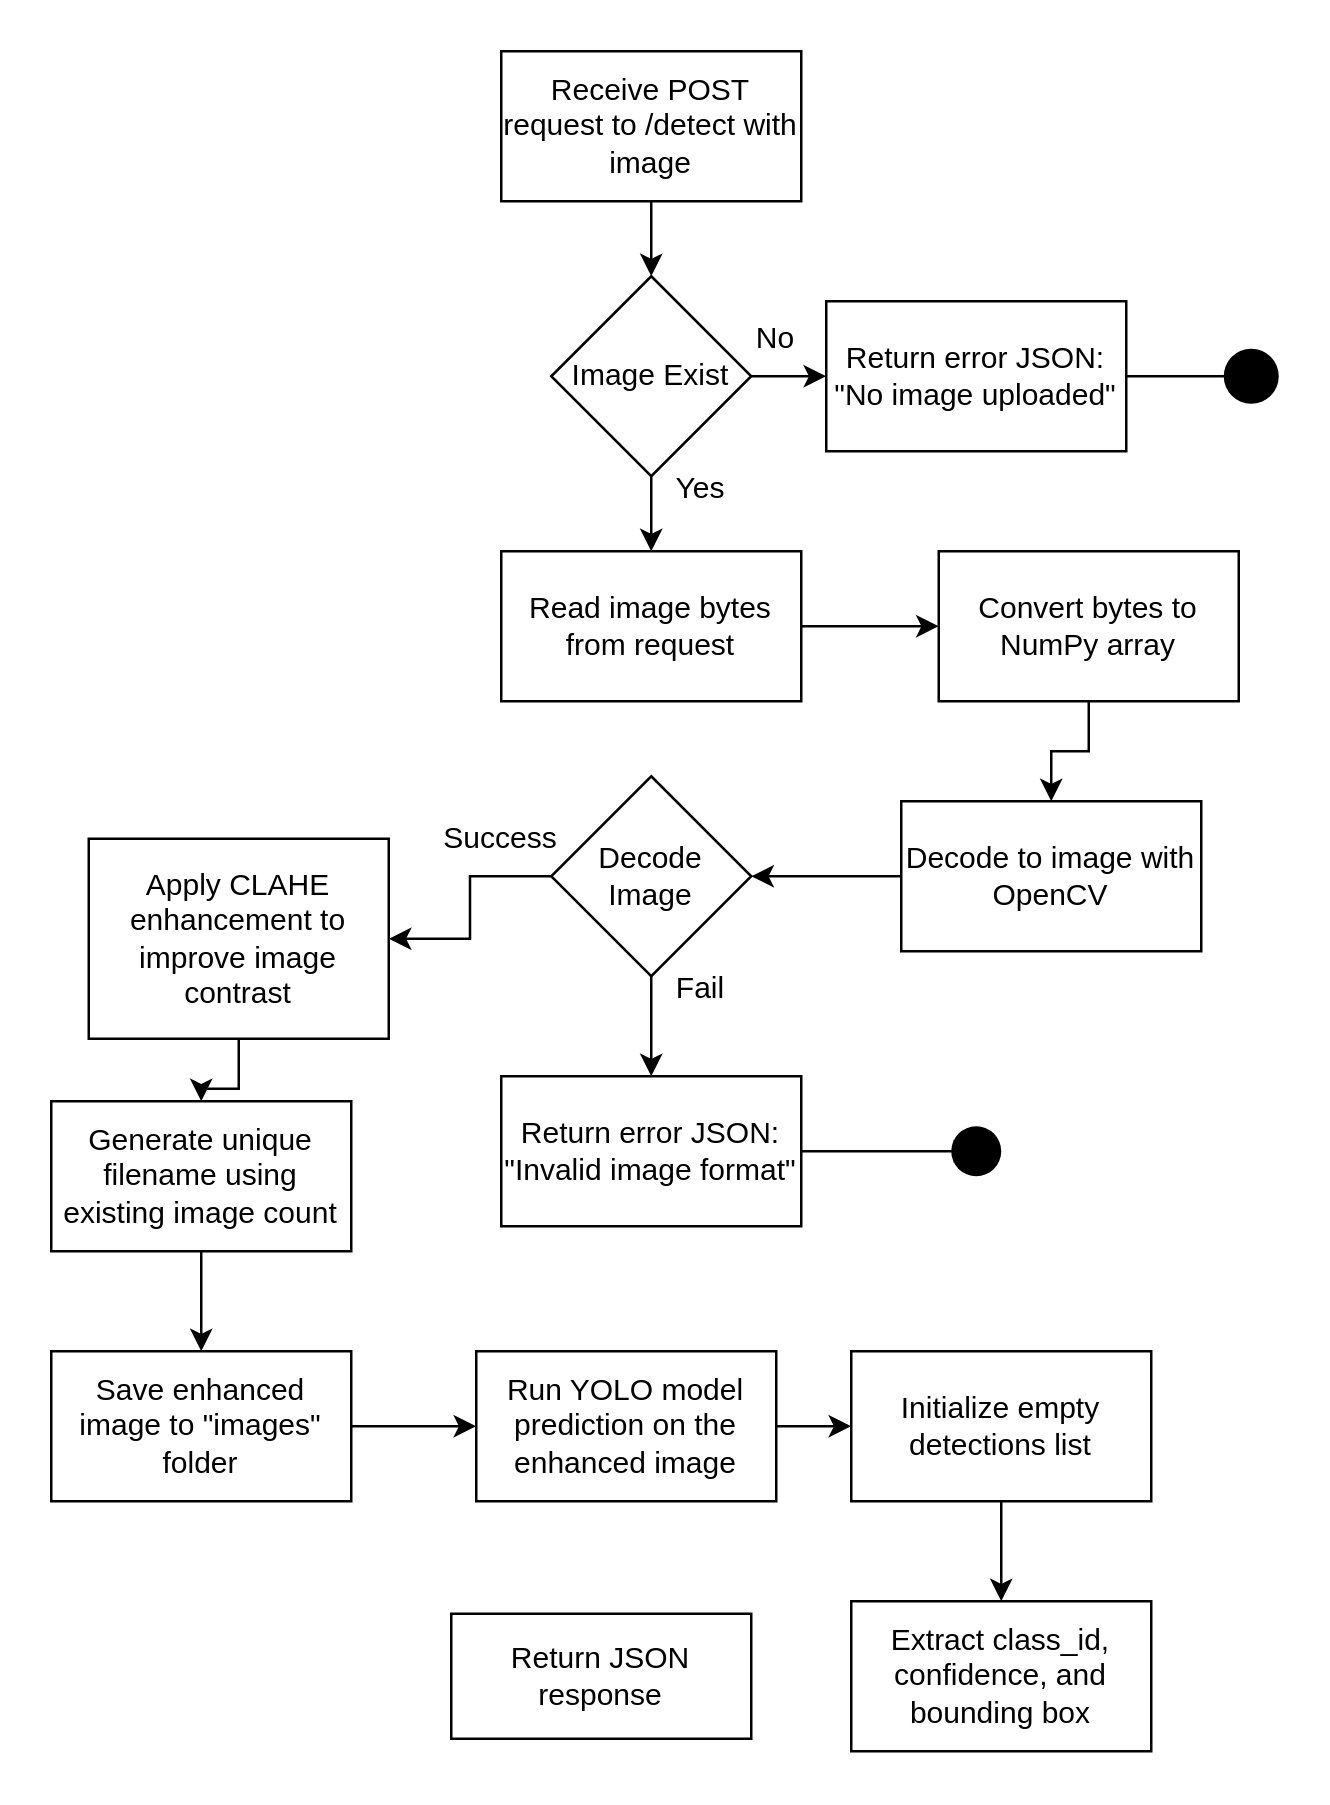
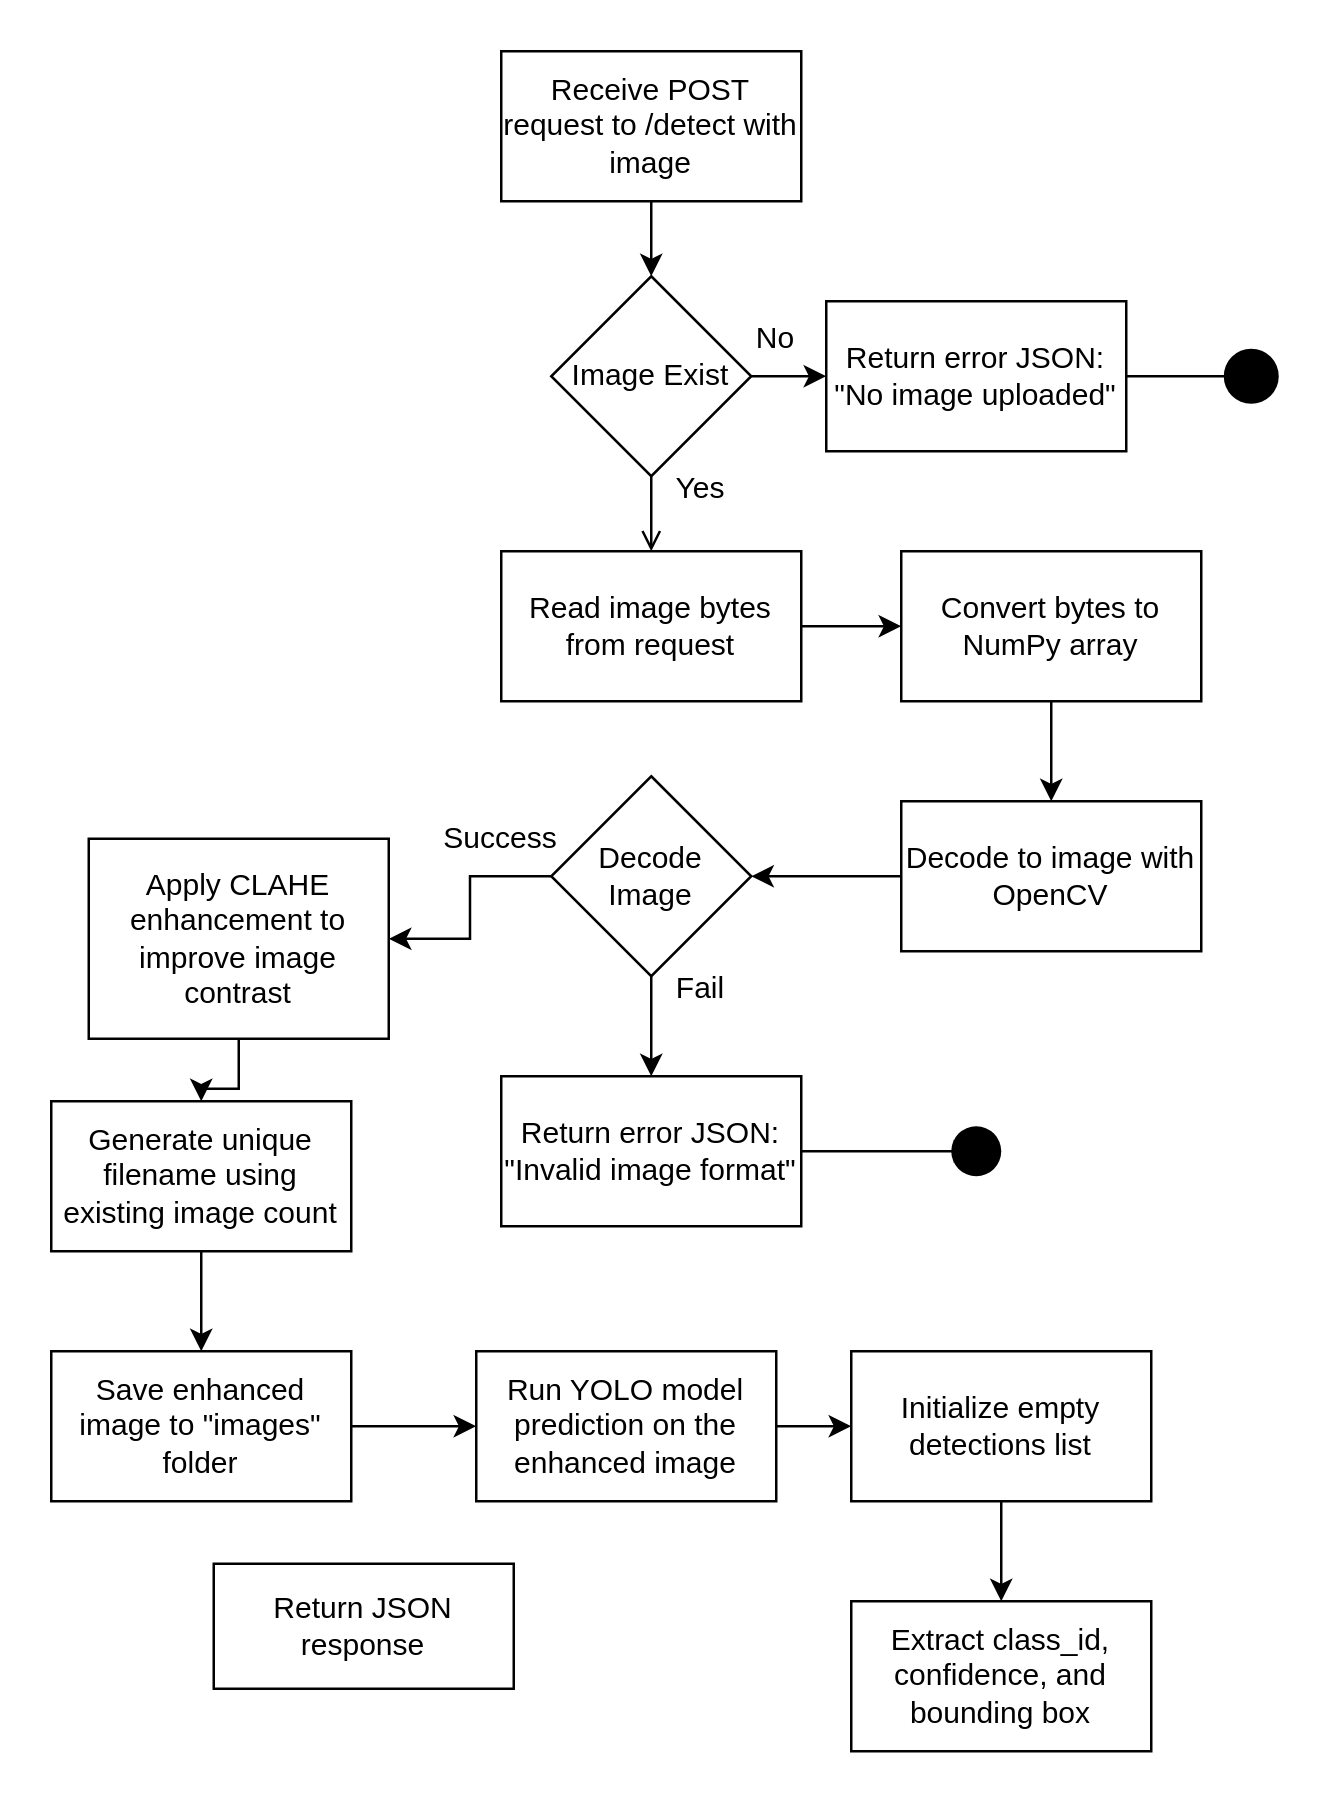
- <mxCell id="4" value="" style="edgeStyle=orthogonalEdgeStyle;rounded=0;orthogonalLoop=1;jettySize=auto;html=1;" parent="1" source="6" target="8" edge="1"><mxGeometry relative="1" as="geometry" /></mxCell>
+ <mxCell id="4" value="" style="edgeStyle=orthogonalEdgeStyle;rounded=0;orthogonalLoop=1;jettySize=auto;html=1;endArrow=open;" parent="1" source="6" target="8" edge="1"><mxGeometry relative="1" as="geometry" /></mxCell>
- <mxCell id="15" value="Convert bytes to NumPy array" style="whiteSpace=wrap;html=1;" parent="1" vertex="1"><mxGeometry x="375" y="220" width="120" height="60" as="geometry" /></mxCell>
+ <mxCell id="15" value="Convert bytes to NumPy array" style="whiteSpace=wrap;html=1;" parent="1" vertex="1"><mxGeometry x="360" y="220" width="120" height="60" as="geometry" /></mxCell>
- <mxCell id="37" value="&lt;div&gt;Return JSON response&lt;/div&gt;" style="whiteSpace=wrap;html=1;" parent="1" vertex="1"><mxGeometry x="180" y="645" width="120" height="50" as="geometry" /></mxCell>
+ <mxCell id="37" value="&lt;div&gt;Return JSON response&lt;/div&gt;" style="whiteSpace=wrap;html=1;" parent="1" vertex="1"><mxGeometry x="85" y="625" width="120" height="50" as="geometry" /></mxCell>
